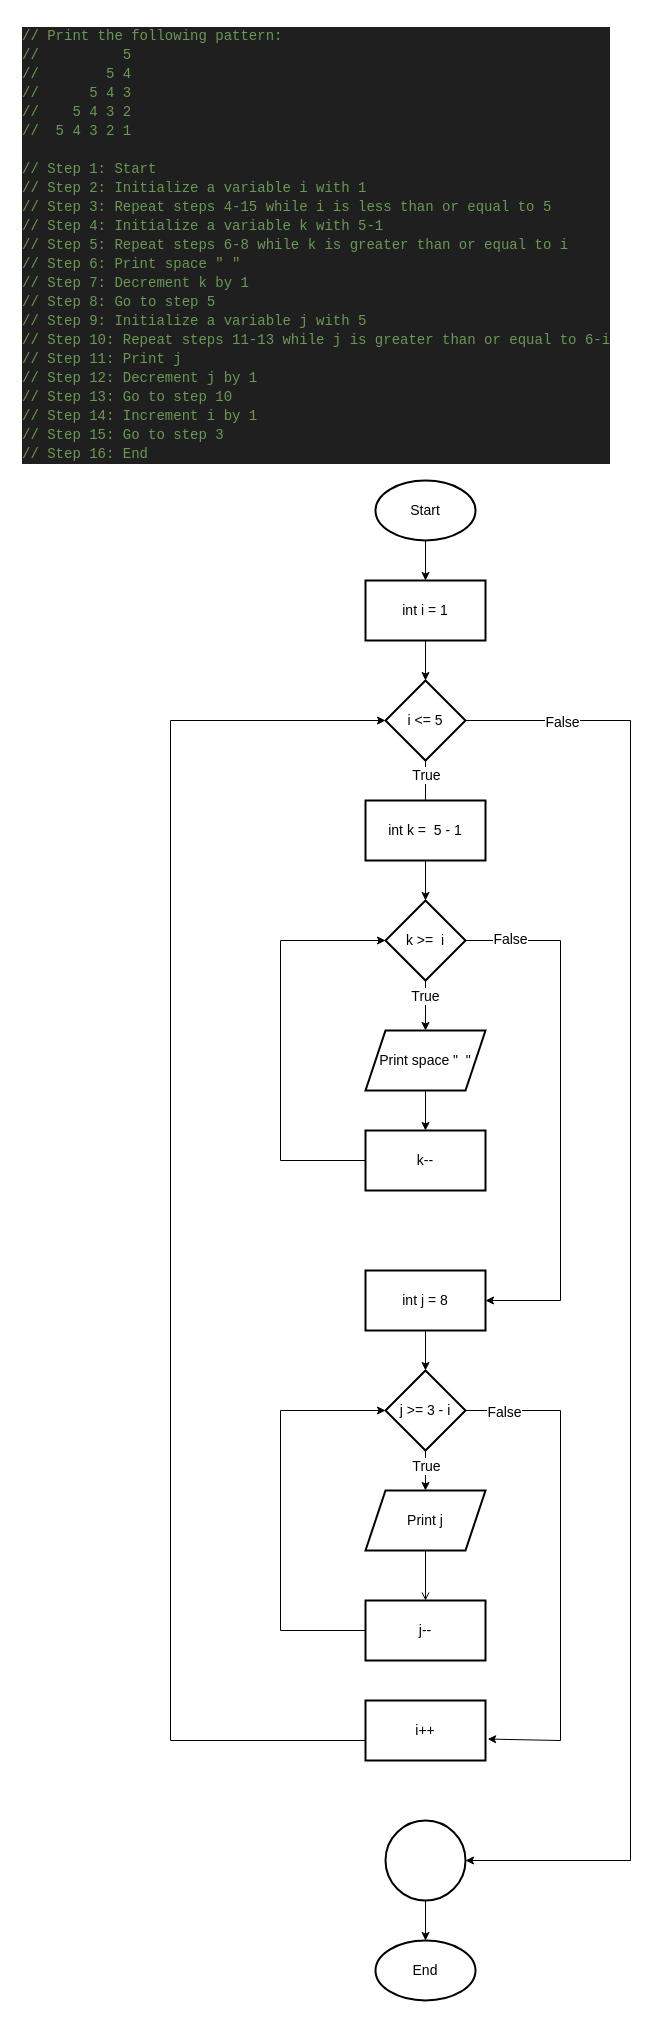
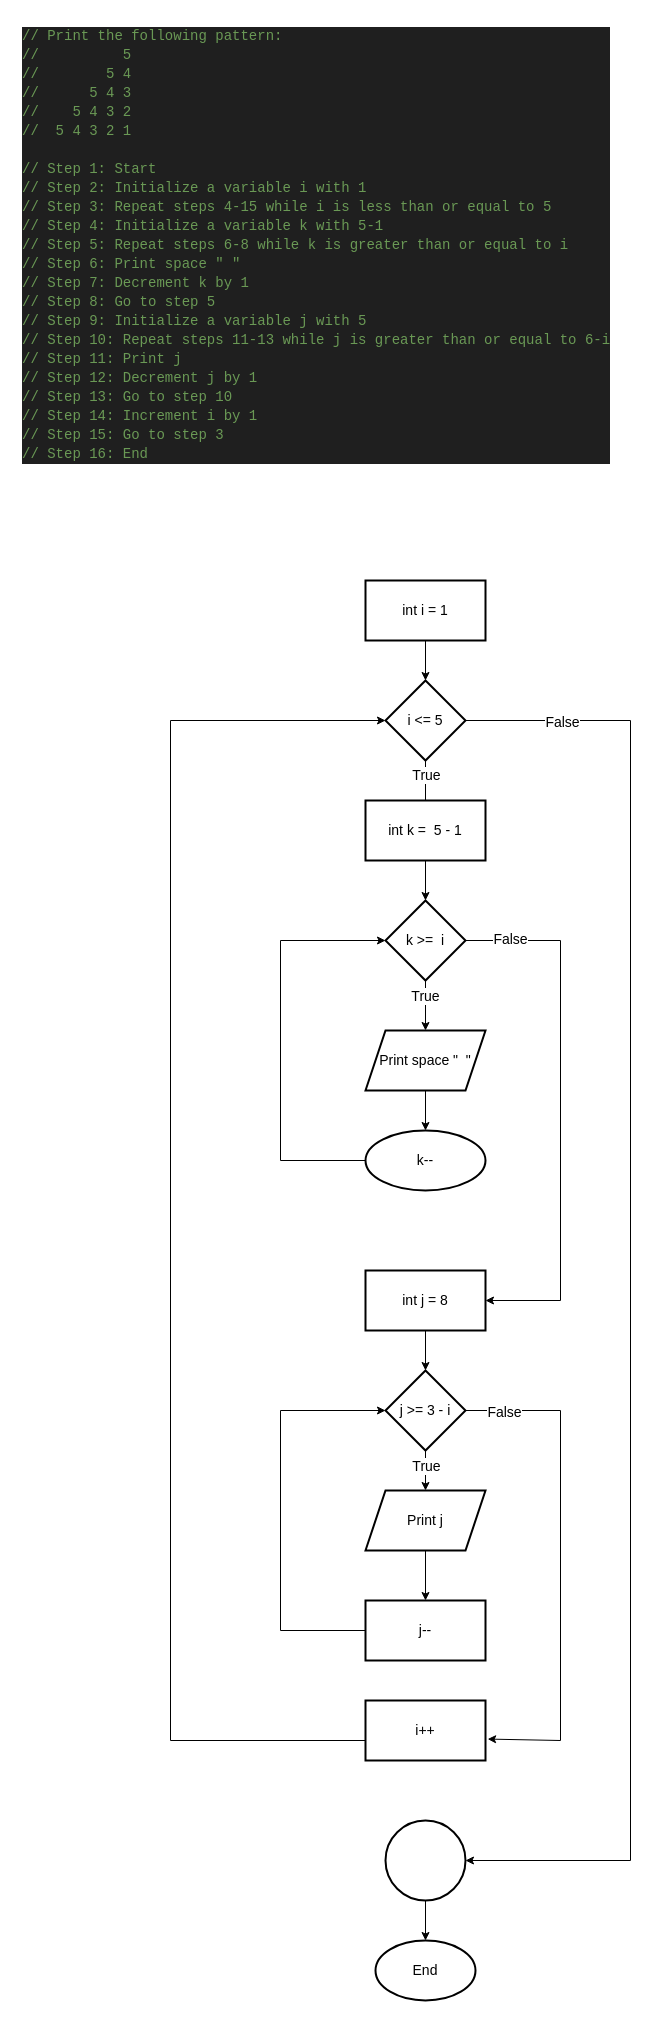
- <mxCell id="3" value="Start" style="strokeWidth=2;html=1;shape=mxgraph.flowchart.start_1;whiteSpace=wrap;fontSize=14;" vertex="1" parent="1"><mxGeometry x="375" y="480" width="100" height="60" as="geometry" /></mxCell>
- <mxCell id="2" value="" style="edgeStyle=orthogonalEdgeStyle;rounded=0;orthogonalLoop=1;jettySize=auto;html=1;fontSize=14;" edge="1" parent="1" source="3" target="6"><mxGeometry relative="1" as="geometry" /></mxCell>
- <mxCell id="27" value="k--" style="whiteSpace=wrap;html=1;fontSize=14;strokeWidth=2;" vertex="1" parent="1"><mxGeometry x="365" y="1130" width="120" height="60" as="geometry" /></mxCell>
+ <mxCell id="27" value="k--" style="ellipse;whiteSpace=wrap;html=1;fontSize=14;strokeWidth=2;" vertex="1" parent="1"><mxGeometry x="365" y="1130" width="120" height="60" as="geometry" /></mxCell>
- <mxCell id="31" value="" style="edgeStyle=orthogonalEdgeStyle;rounded=0;orthogonalLoop=1;jettySize=auto;html=1;fontSize=14;endArrow=open;" edge="1" parent="1" source="32" target="34"><mxGeometry relative="1" as="geometry" /></mxCell>
+ <mxCell id="31" value="" style="edgeStyle=orthogonalEdgeStyle;rounded=0;orthogonalLoop=1;jettySize=auto;html=1;fontSize=14;" edge="1" parent="1" source="32" target="34"><mxGeometry relative="1" as="geometry" /></mxCell>
